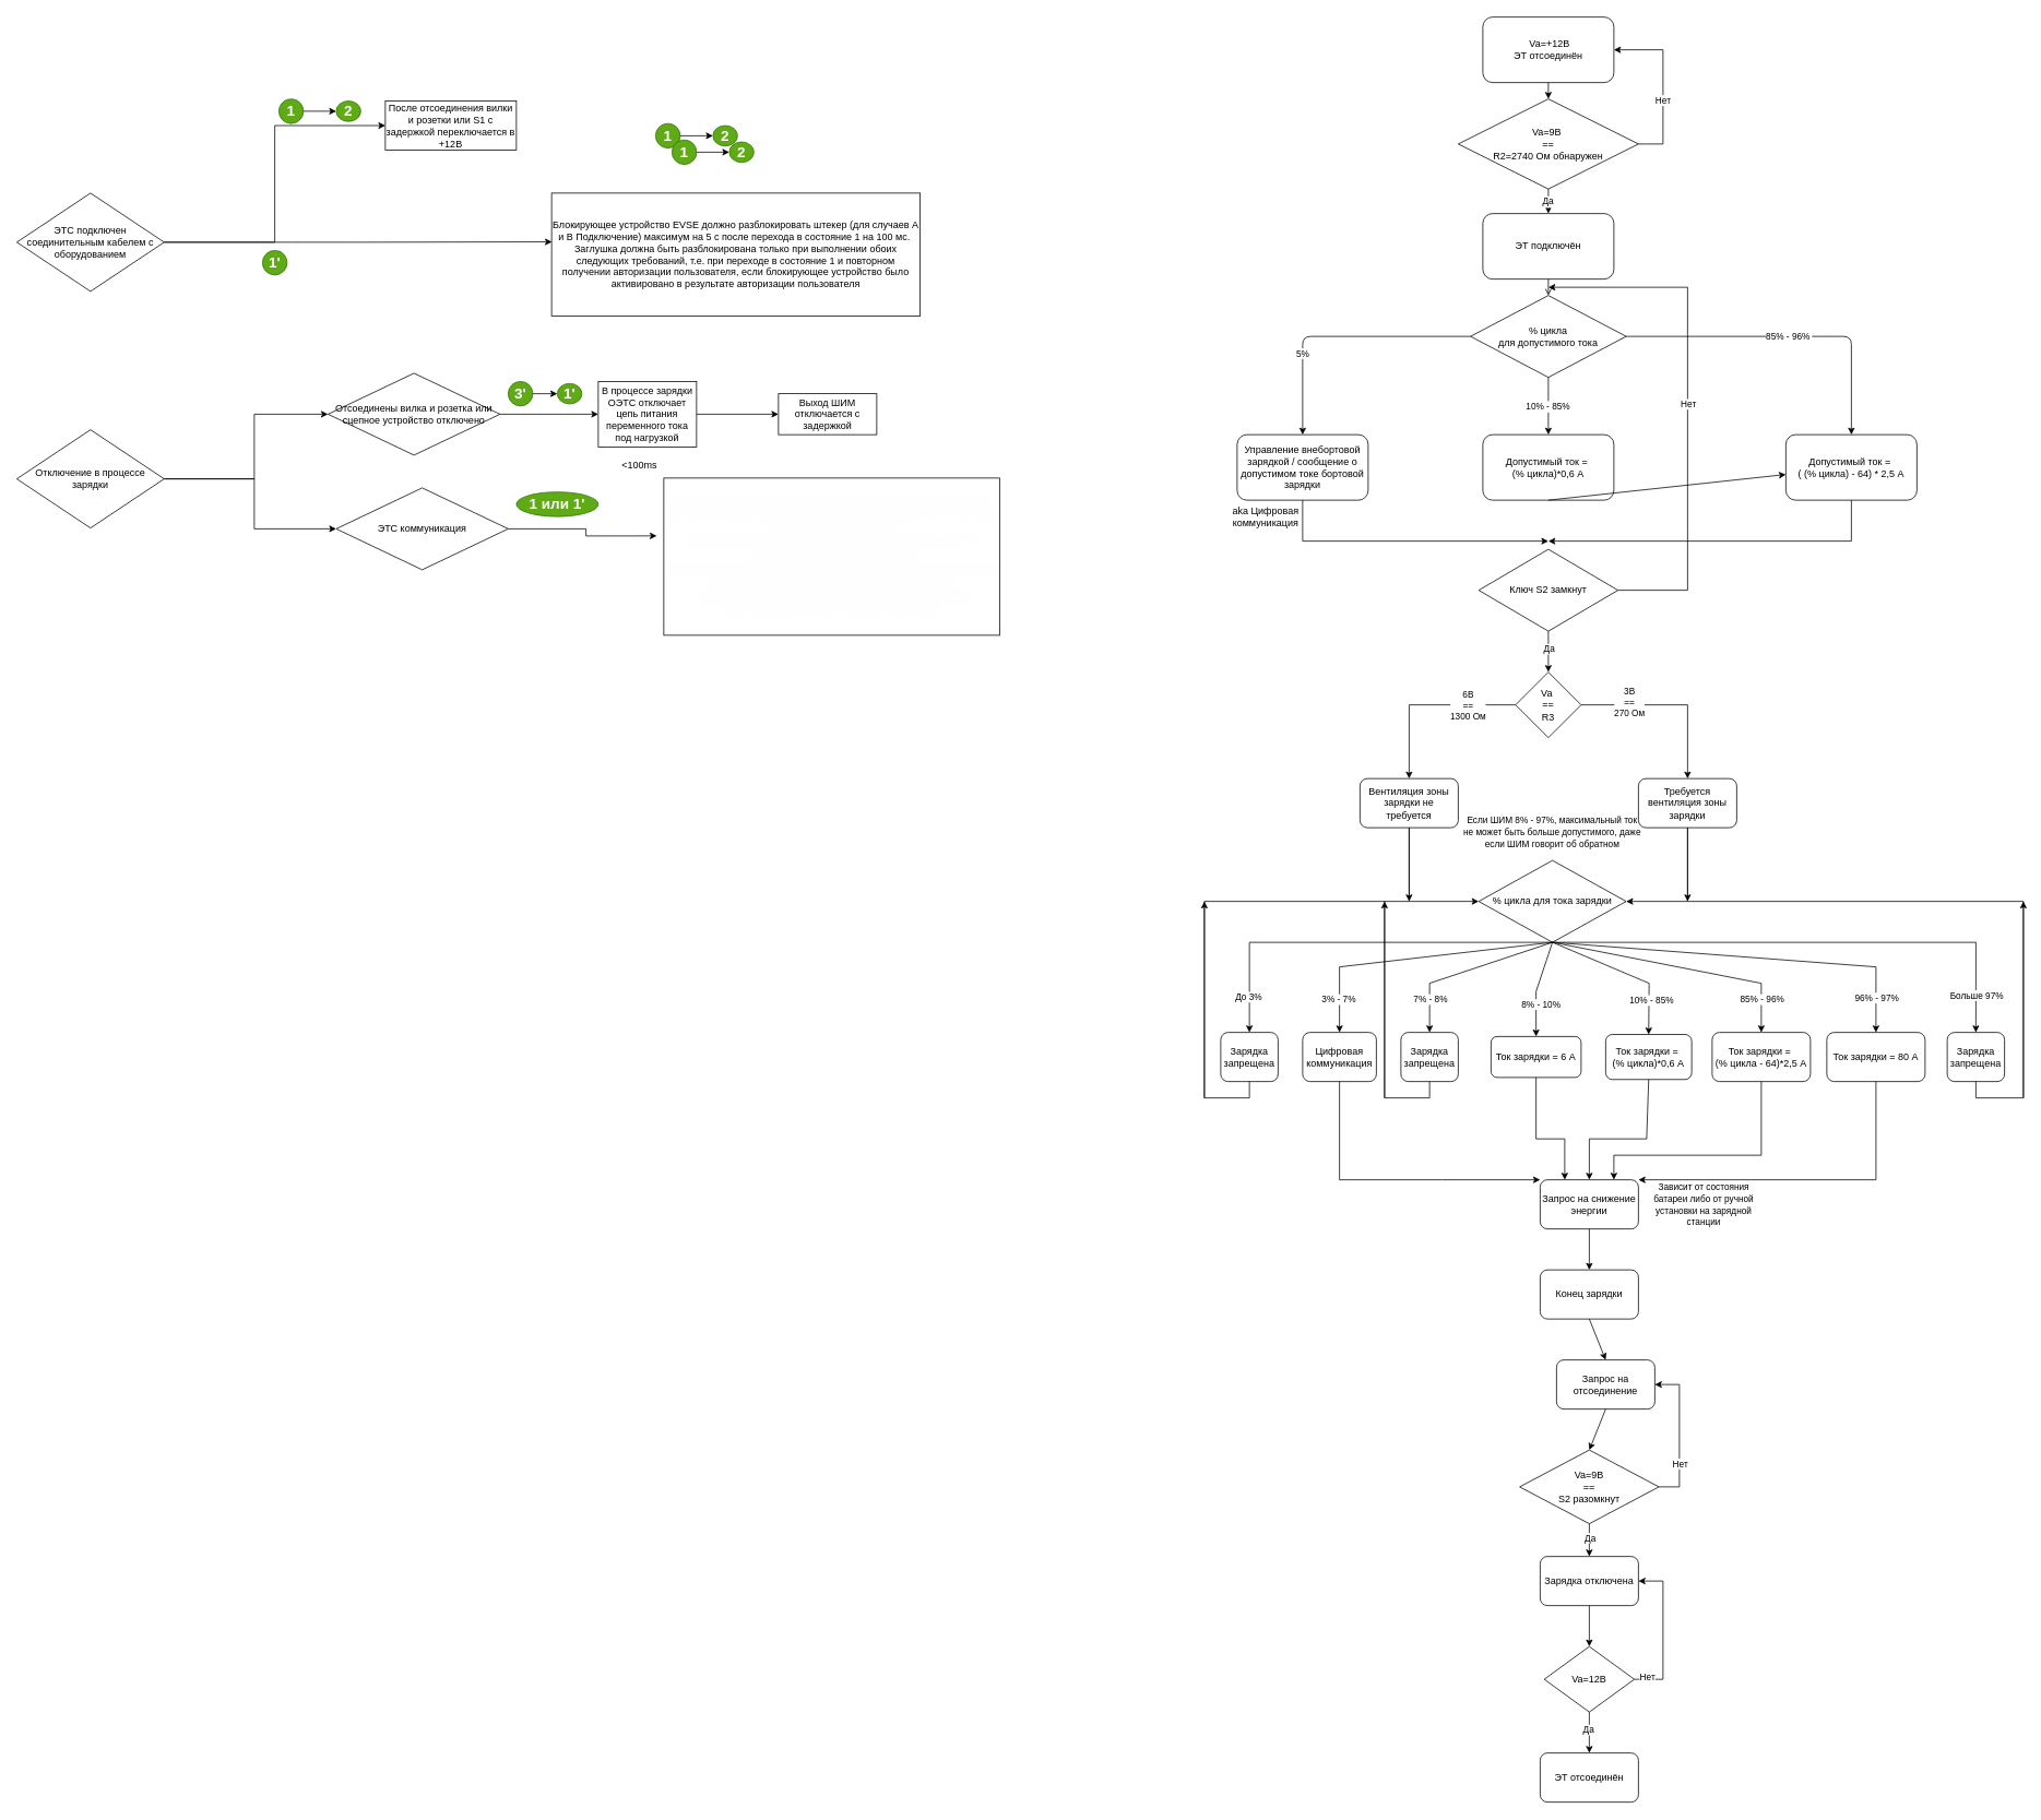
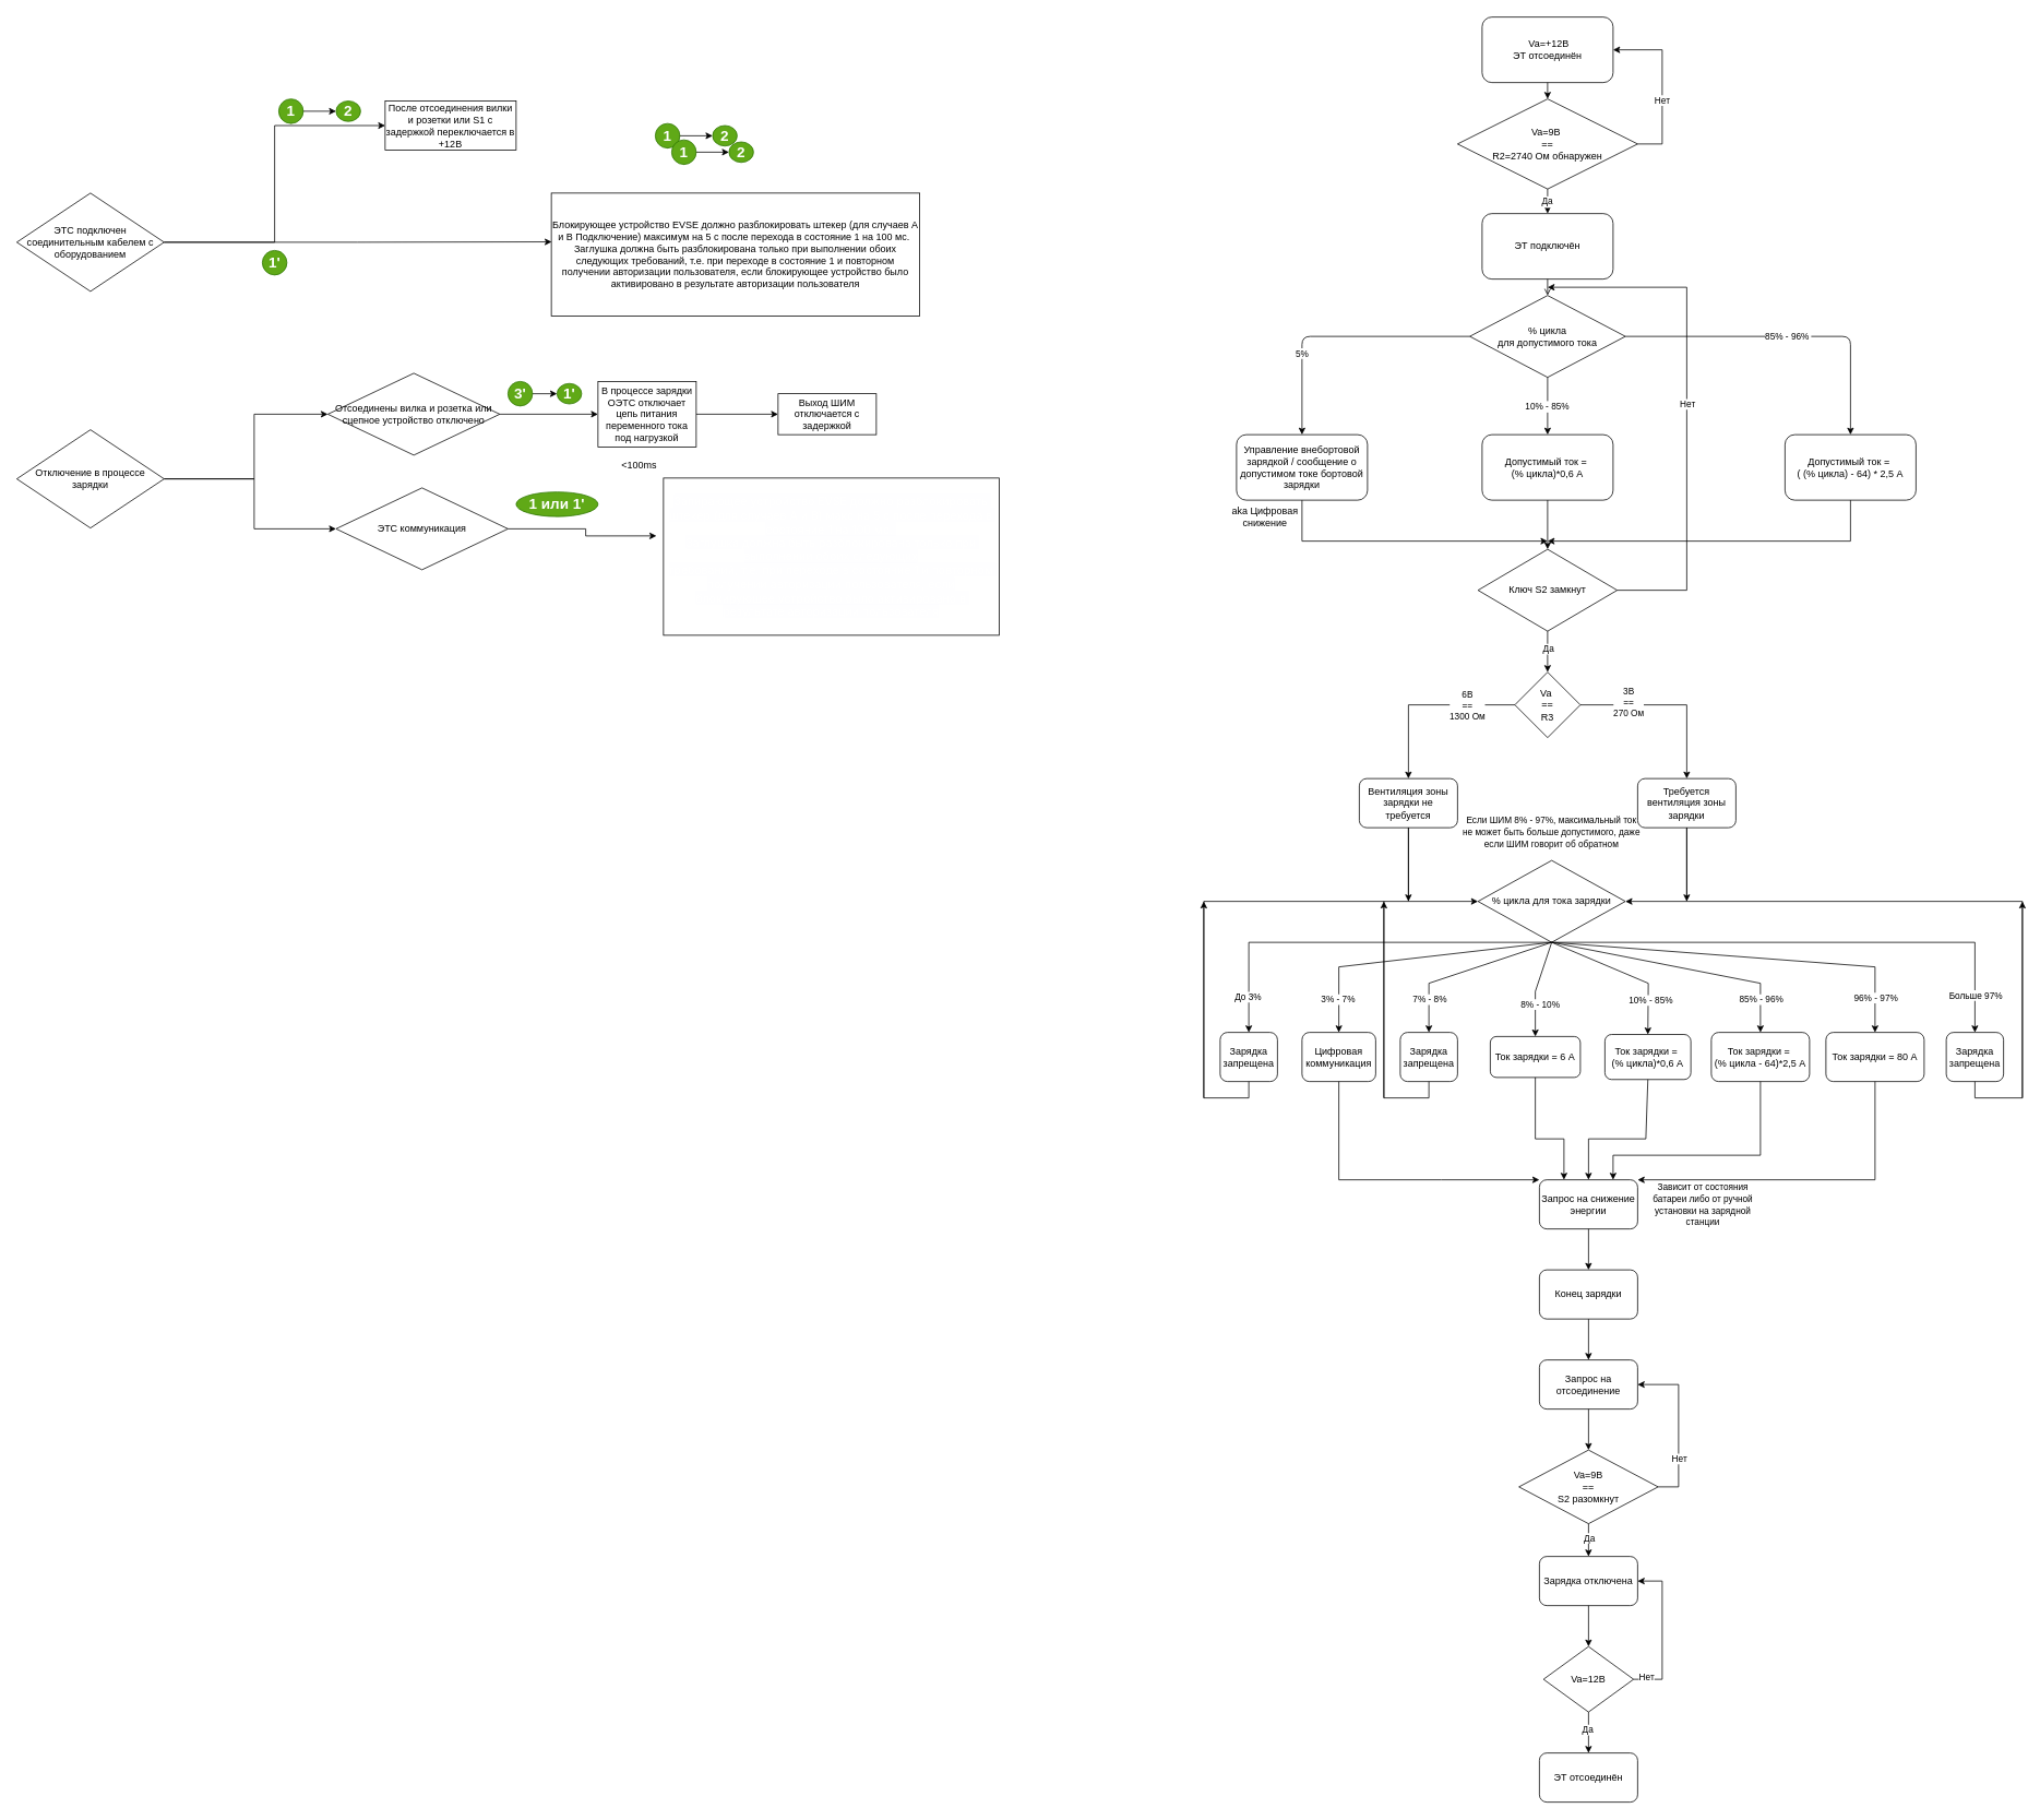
- <mxCell id="18" value="" style="endArrow=classic;html=1;rounded=0;exitX=0.5;exitY=1;exitDx=0;exitDy=0;" parent="1" source="10" target="11" edge="1"><mxGeometry width="50" height="50" relative="1" as="geometry"><mxPoint x="1970" y="630" as="sourcePoint" /><mxPoint x="2000" y="670" as="targetPoint" /></mxGeometry></mxCell>
+ <mxCell id="18" value="" style="endArrow=classic;html=1;rounded=0;exitX=0.5;exitY=1;exitDx=0;exitDy=0;entryX=0.5;entryY=0;entryDx=0;entryDy=0;" parent="1" source="10" target="17" edge="1"><mxGeometry width="50" height="50" relative="1" as="geometry"><mxPoint x="1970" y="630" as="sourcePoint" /><mxPoint x="2000" y="670" as="targetPoint" /></mxGeometry></mxCell>
- <mxCell id="34" value="aka Цифровая коммуникация" style="text;html=1;align=center;verticalAlign=middle;whiteSpace=wrap;rounded=0;" parent="1" vertex="1"><mxGeometry x="1490" y="600" width="110" height="60" as="geometry" /></mxCell>
+ <mxCell id="34" value="aka Цифровая снижение" style="text;html=1;align=center;verticalAlign=middle;whiteSpace=wrap;rounded=0;" parent="1" vertex="1"><mxGeometry x="1490" y="600" width="110" height="60" as="geometry" /></mxCell>
- <mxCell id="72" value="Запрос на отсоединение" style="rounded=1;whiteSpace=wrap;html=1;" parent="1" vertex="1"><mxGeometry x="1900" y="1660" width="120" height="60" as="geometry" /></mxCell>
+ <mxCell id="72" value="Запрос на отсоединение" style="rounded=1;whiteSpace=wrap;html=1;" parent="1" vertex="1"><mxGeometry x="1880" y="1660" width="120" height="60" as="geometry" /></mxCell>
